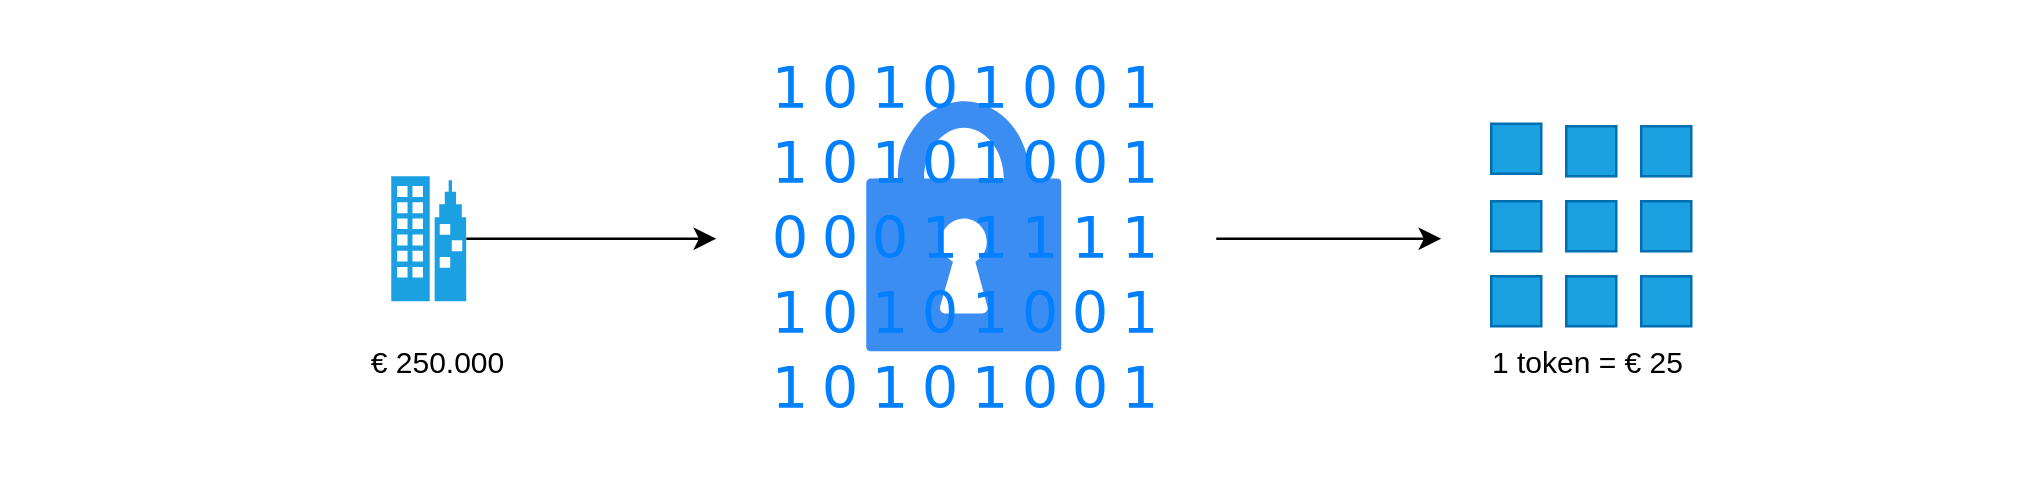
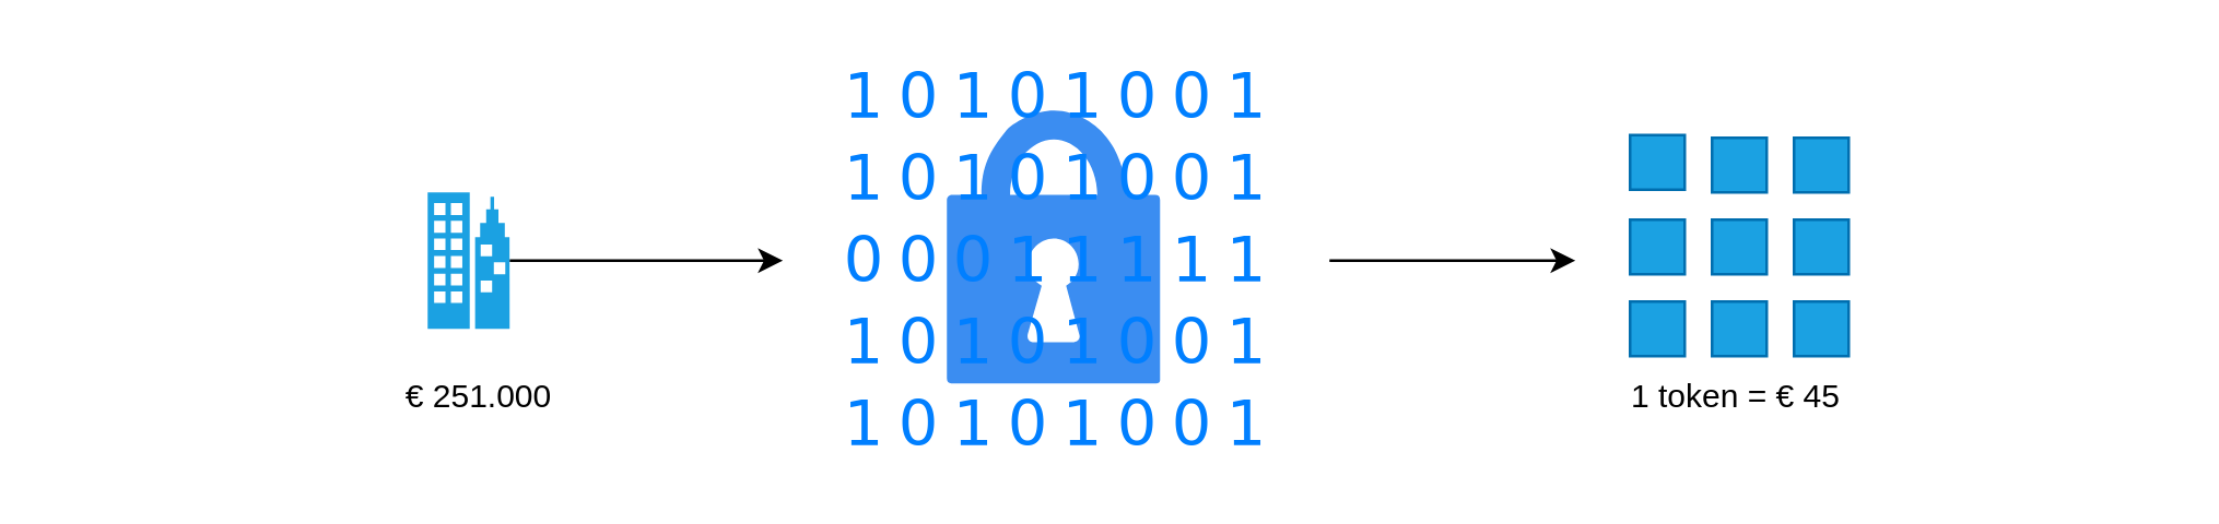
- <mxCell id="57" value="€ 250.000" style="text;html=1;strokeColor=none;fillColor=none;align=center;verticalAlign=middle;whiteSpace=wrap;rounded=0;" vertex="1" parent="1"><mxGeometry x="20" y="130" width="310" height="30" as="geometry" /></mxCell>
+ <mxCell id="57" value="€ 251.000" style="text;html=1;strokeColor=none;fillColor=none;align=center;verticalAlign=middle;whiteSpace=wrap;rounded=0;" vertex="1" parent="1"><mxGeometry x="20" y="130" width="310" height="30" as="geometry" /></mxCell>
- <mxCell id="56" value="1 token = € 25" style="text;html=1;strokeColor=none;fillColor=none;align=center;verticalAlign=middle;whiteSpace=wrap;rounded=0;" vertex="1" parent="1"><mxGeometry x="480" y="130" width="310" height="30" as="geometry" /></mxCell>
+ <mxCell id="56" value="1 token = € 45" style="text;html=1;strokeColor=none;fillColor=none;align=center;verticalAlign=middle;whiteSpace=wrap;rounded=0;" vertex="1" parent="1"><mxGeometry x="480" y="130" width="310" height="30" as="geometry" /></mxCell>
